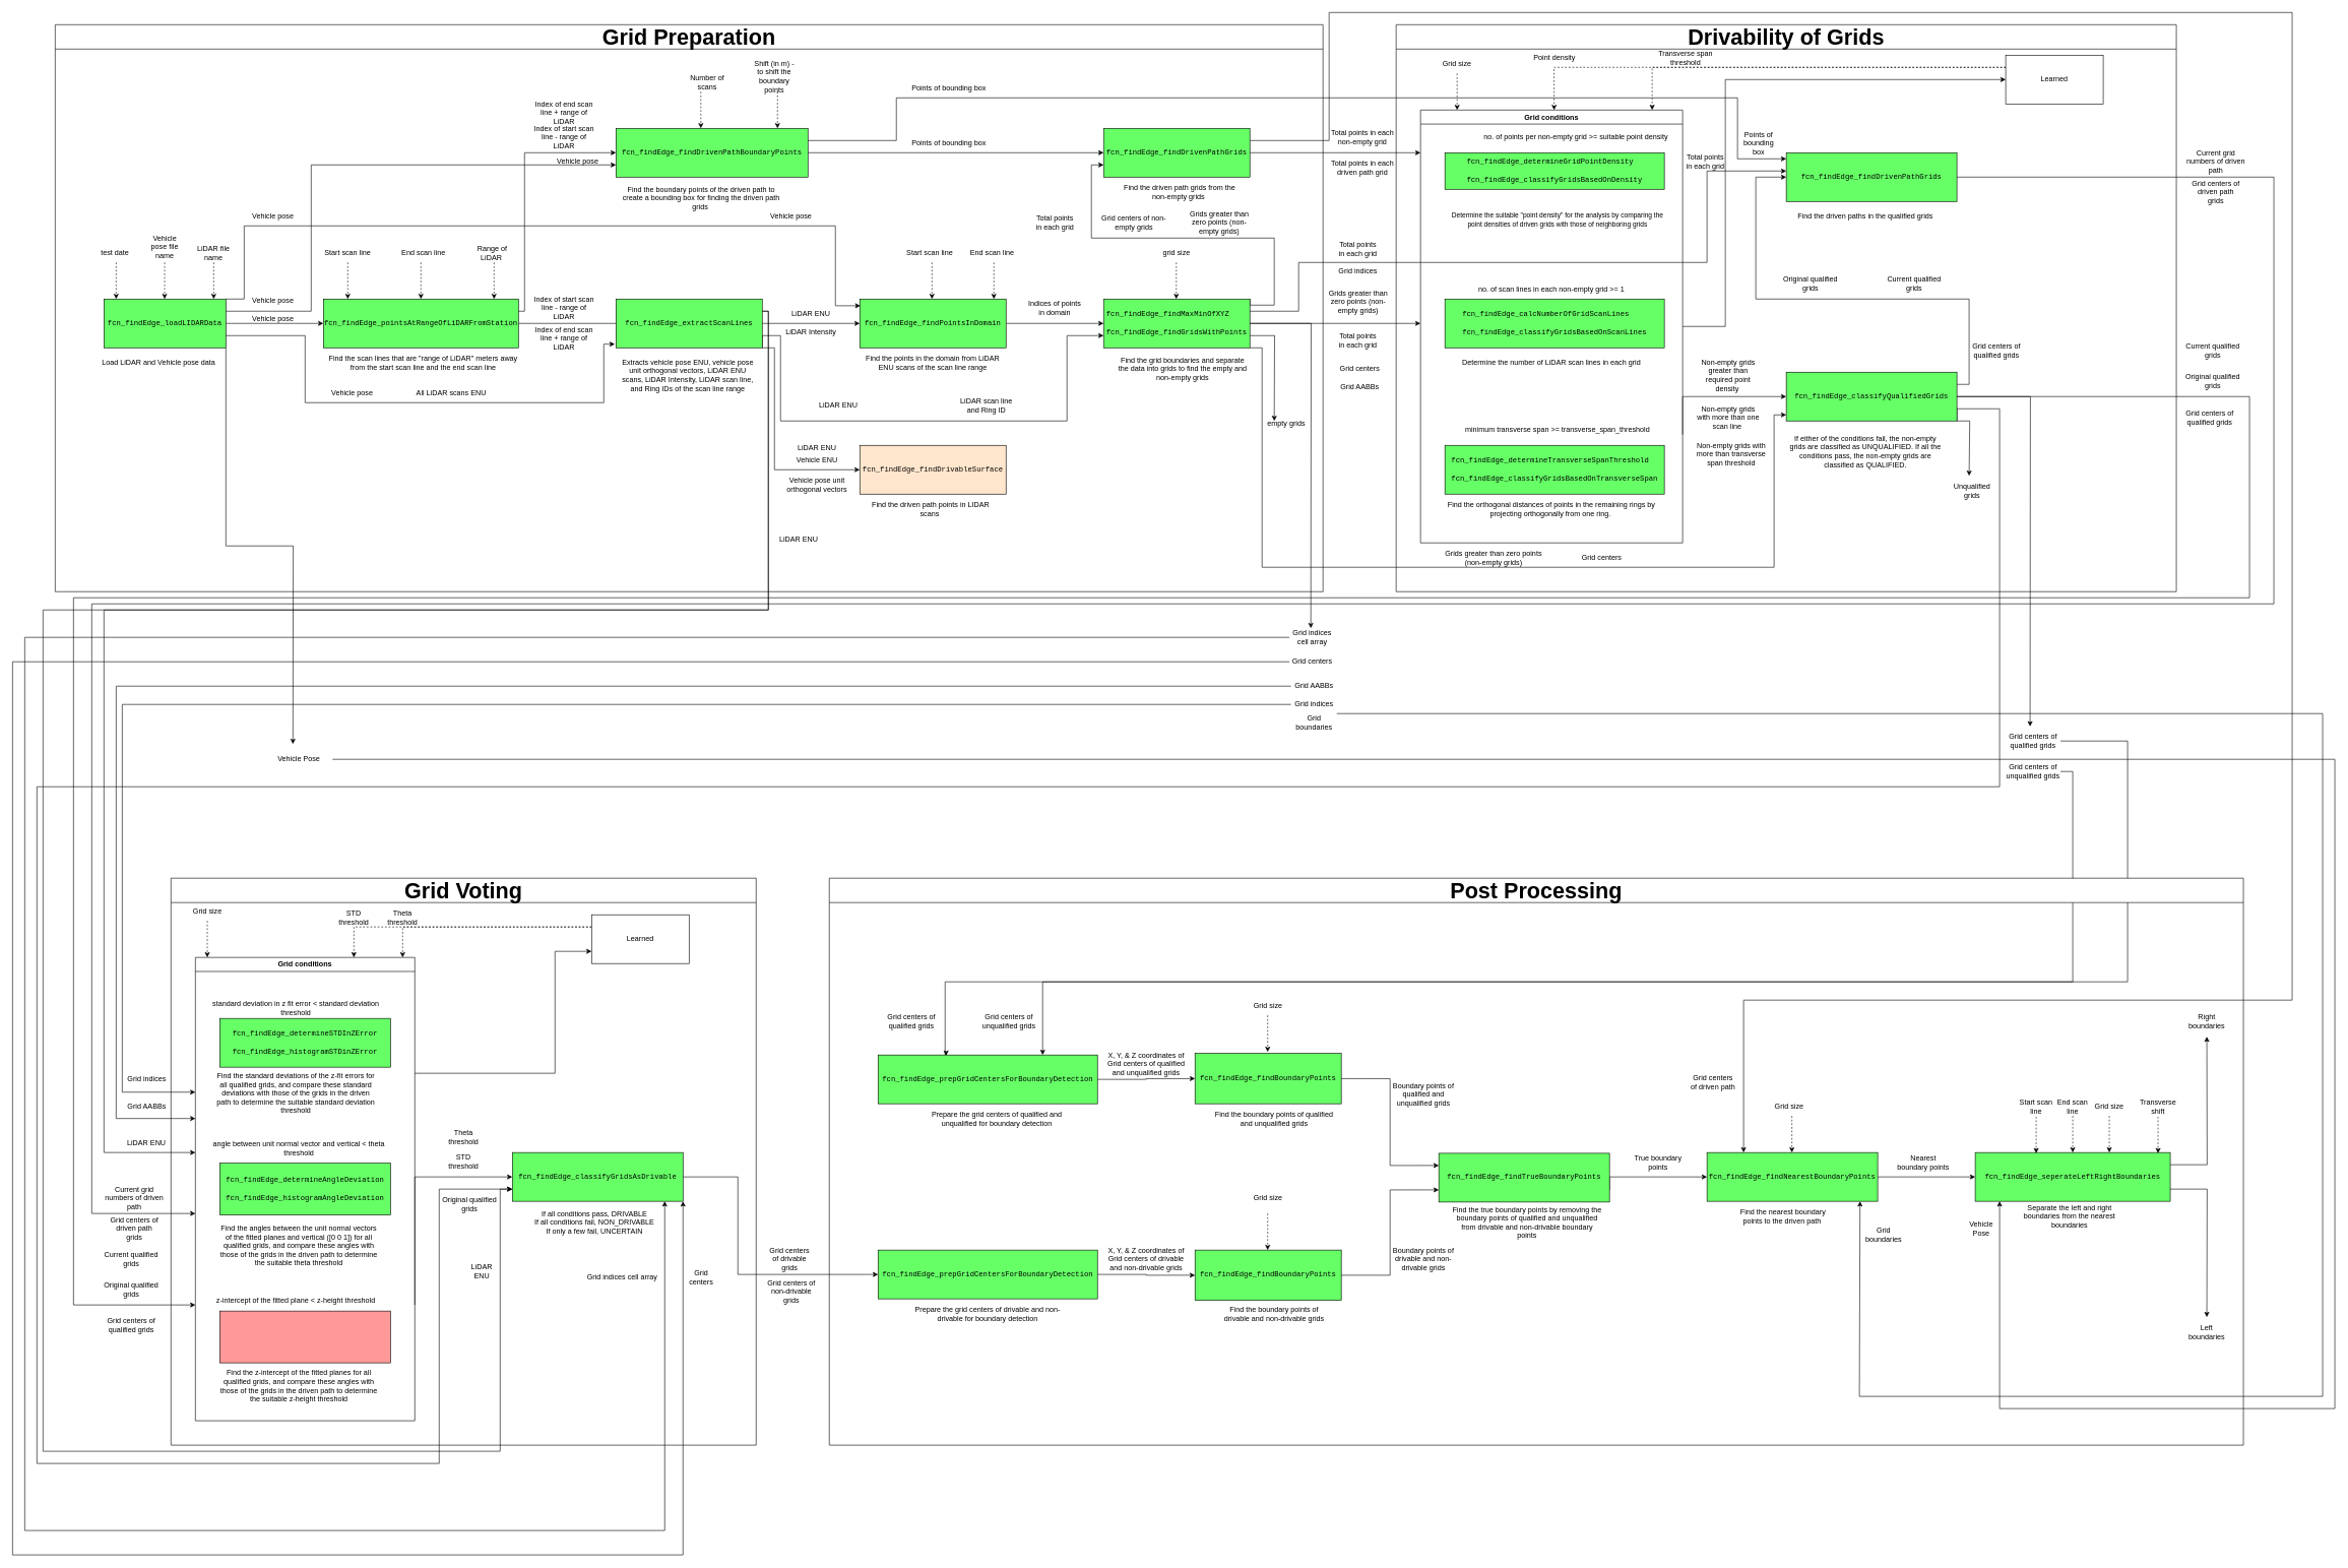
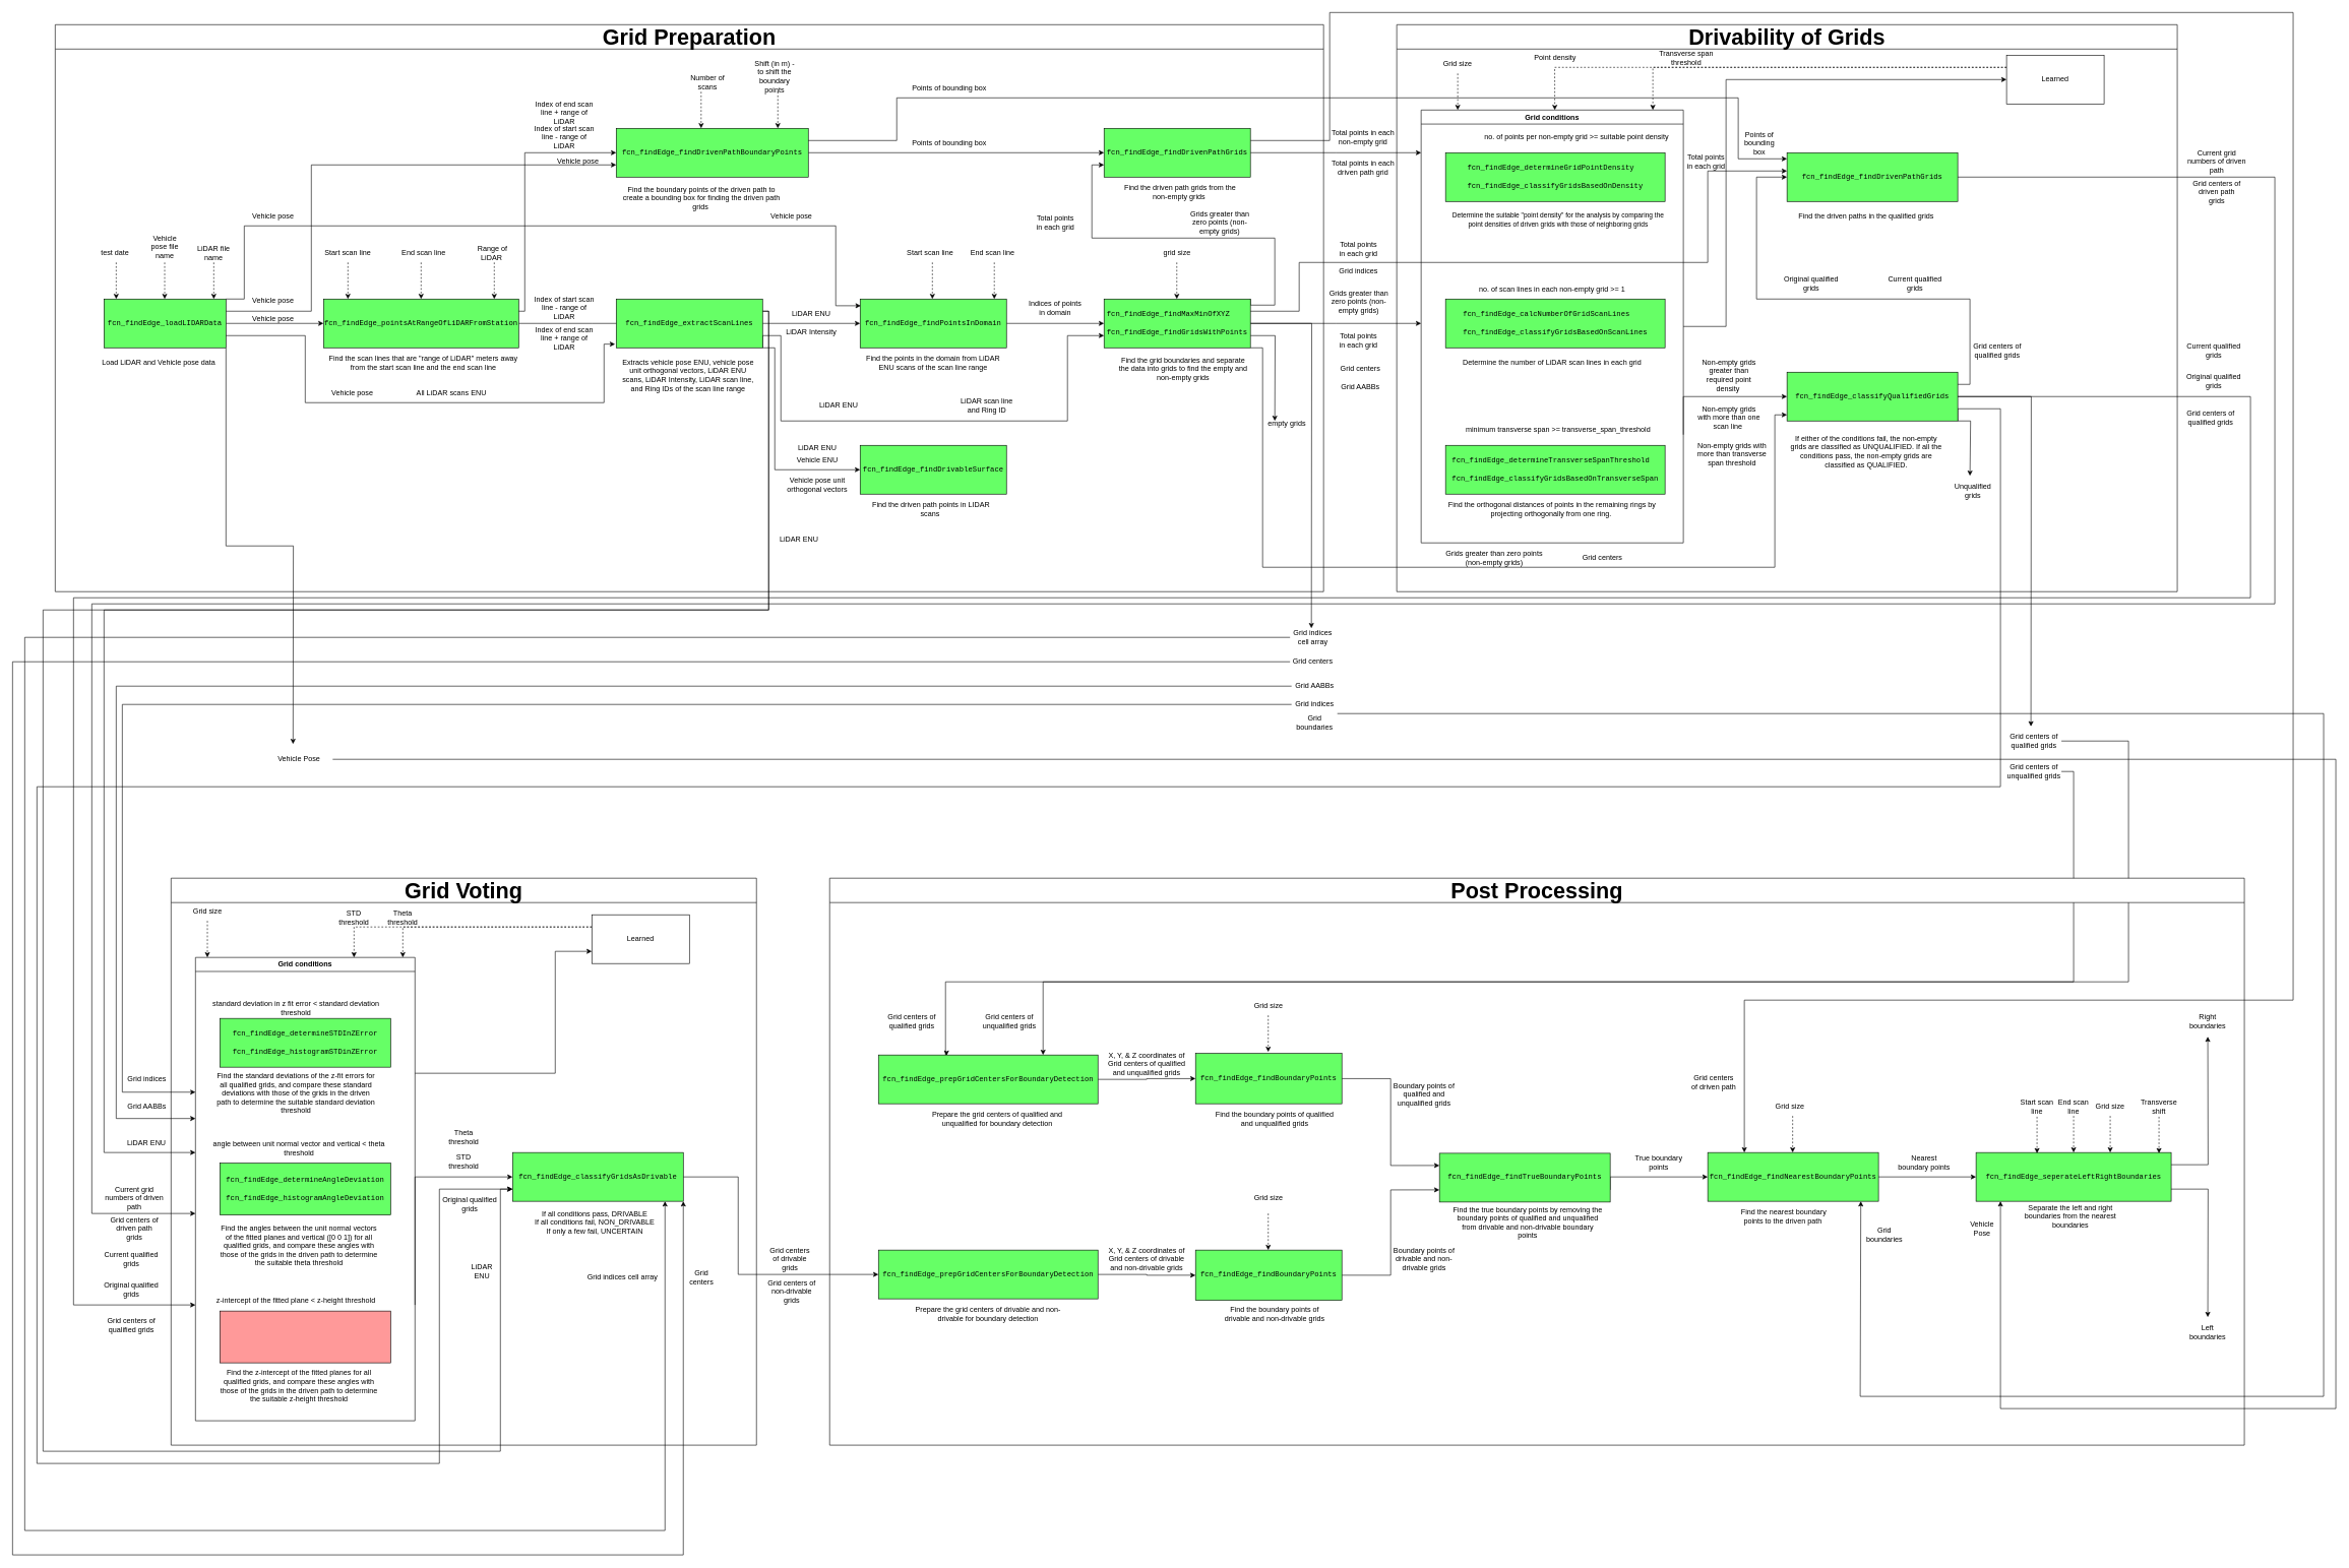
- <mxCell id="92" value="&lt;div style=&quot;padding: 30px; text-align: start;&quot; class=&quot;rtcContent&quot;&gt;&lt;div style=&quot;font-family: Menlo, Monaco, Consolas, &amp;quot;Courier New&amp;quot;, monospace;&quot; class=&quot;lineNode&quot;&gt;&lt;span style=&quot;white-space: pre;&quot;&gt;&lt;font style=&quot;font-size: 12px;&quot;&gt;fcn_findEdge_determineGridPointDensity&lt;/font&gt;&lt;/span&gt;&lt;/div&gt;&lt;div style=&quot;font-size: 13px; font-family: Menlo, Monaco, Consolas, &amp;quot;Courier New&amp;quot;, monospace;&quot; class=&quot;lineNode&quot;&gt;&lt;span style=&quot;white-space: pre; background-color: initial;&quot;&gt;&lt;br&gt;&lt;/span&gt;&lt;/div&gt;&lt;div style=&quot;font-family: Menlo, Monaco, Consolas, &amp;quot;Courier New&amp;quot;, monospace;&quot; class=&quot;lineNode&quot;&gt;&lt;span style=&quot;white-space: pre; background-color: initial;&quot;&gt;&lt;font style=&quot;font-size: 12px;&quot;&gt;fcn_findEdge_classifyGridsBasedOnDensity&lt;/font&gt;&lt;/span&gt;&lt;/div&gt;&lt;/div&gt;" style="rounded=0;whiteSpace=wrap;html=1;fillColor=#66FF66;" vertex="1" parent="86"><mxGeometry x="80" y="210" width="360" height="60" as="geometry" /></mxCell>
+ <mxCell id="92" value="&lt;div style=&quot;padding: 30px; text-align: start;&quot; class=&quot;rtcContent&quot;&gt;&lt;div style=&quot;font-family: Menlo, Monaco, Consolas, &amp;quot;Courier New&amp;quot;, monospace;&quot; class=&quot;lineNode&quot;&gt;&lt;span style=&quot;white-space: pre;&quot;&gt;&lt;font style=&quot;font-size: 12px;&quot;&gt;fcn_findEdge_determineGridPointDensity&lt;/font&gt;&lt;/span&gt;&lt;/div&gt;&lt;div style=&quot;font-size: 13px; font-family: Menlo, Monaco, Consolas, &amp;quot;Courier New&amp;quot;, monospace;&quot; class=&quot;lineNode&quot;&gt;&lt;span style=&quot;white-space: pre; background-color: initial;&quot;&gt;&lt;br&gt;&lt;/span&gt;&lt;/div&gt;&lt;div style=&quot;font-family: Menlo, Monaco, Consolas, &amp;quot;Courier New&amp;quot;, monospace;&quot; class=&quot;lineNode&quot;&gt;&lt;span style=&quot;white-space: pre; background-color: initial;&quot;&gt;&lt;font style=&quot;font-size: 12px;&quot;&gt;fcn_findEdge_classifyGridsBasedOnDensity&lt;/font&gt;&lt;/span&gt;&lt;/div&gt;&lt;/div&gt;" style="rounded=0;whiteSpace=wrap;html=1;fillColor=#66FF66;" vertex="1" parent="86"><mxGeometry x="80" y="210" width="360" height="80" as="geometry" /></mxCell>
- <mxCell id="67" value="Grid centers of non-empty grids" style="text;html=1;align=center;verticalAlign=middle;whiteSpace=wrap;rounded=0;" vertex="1" parent="1"><mxGeometry x="1800" y="350" width="120" height="30" as="geometry" /></mxCell>
- <mxCell id="51" value="&lt;span style=&quot;font-family: Menlo, Monaco, Consolas, &amp;quot;Courier New&amp;quot;, monospace; text-align: start; white-space: pre;&quot;&gt;fcn_findEdge_findDrivableSurface&lt;/span&gt;" style="rounded=0;whiteSpace=wrap;html=1;fillColor=#ffe6cc;" vertex="1" parent="1"><mxGeometry x="1410" y="730" width="240" height="80" as="geometry" /></mxCell>
+ <mxCell id="51" value="&lt;span style=&quot;font-family: Menlo, Monaco, Consolas, &amp;quot;Courier New&amp;quot;, monospace; text-align: start; white-space: pre;&quot;&gt;fcn_findEdge_findDrivableSurface&lt;/span&gt;" style="rounded=0;whiteSpace=wrap;html=1;fillColor=#66FF66;" vertex="1" parent="1"><mxGeometry x="1410" y="730" width="240" height="80" as="geometry" /></mxCell>
